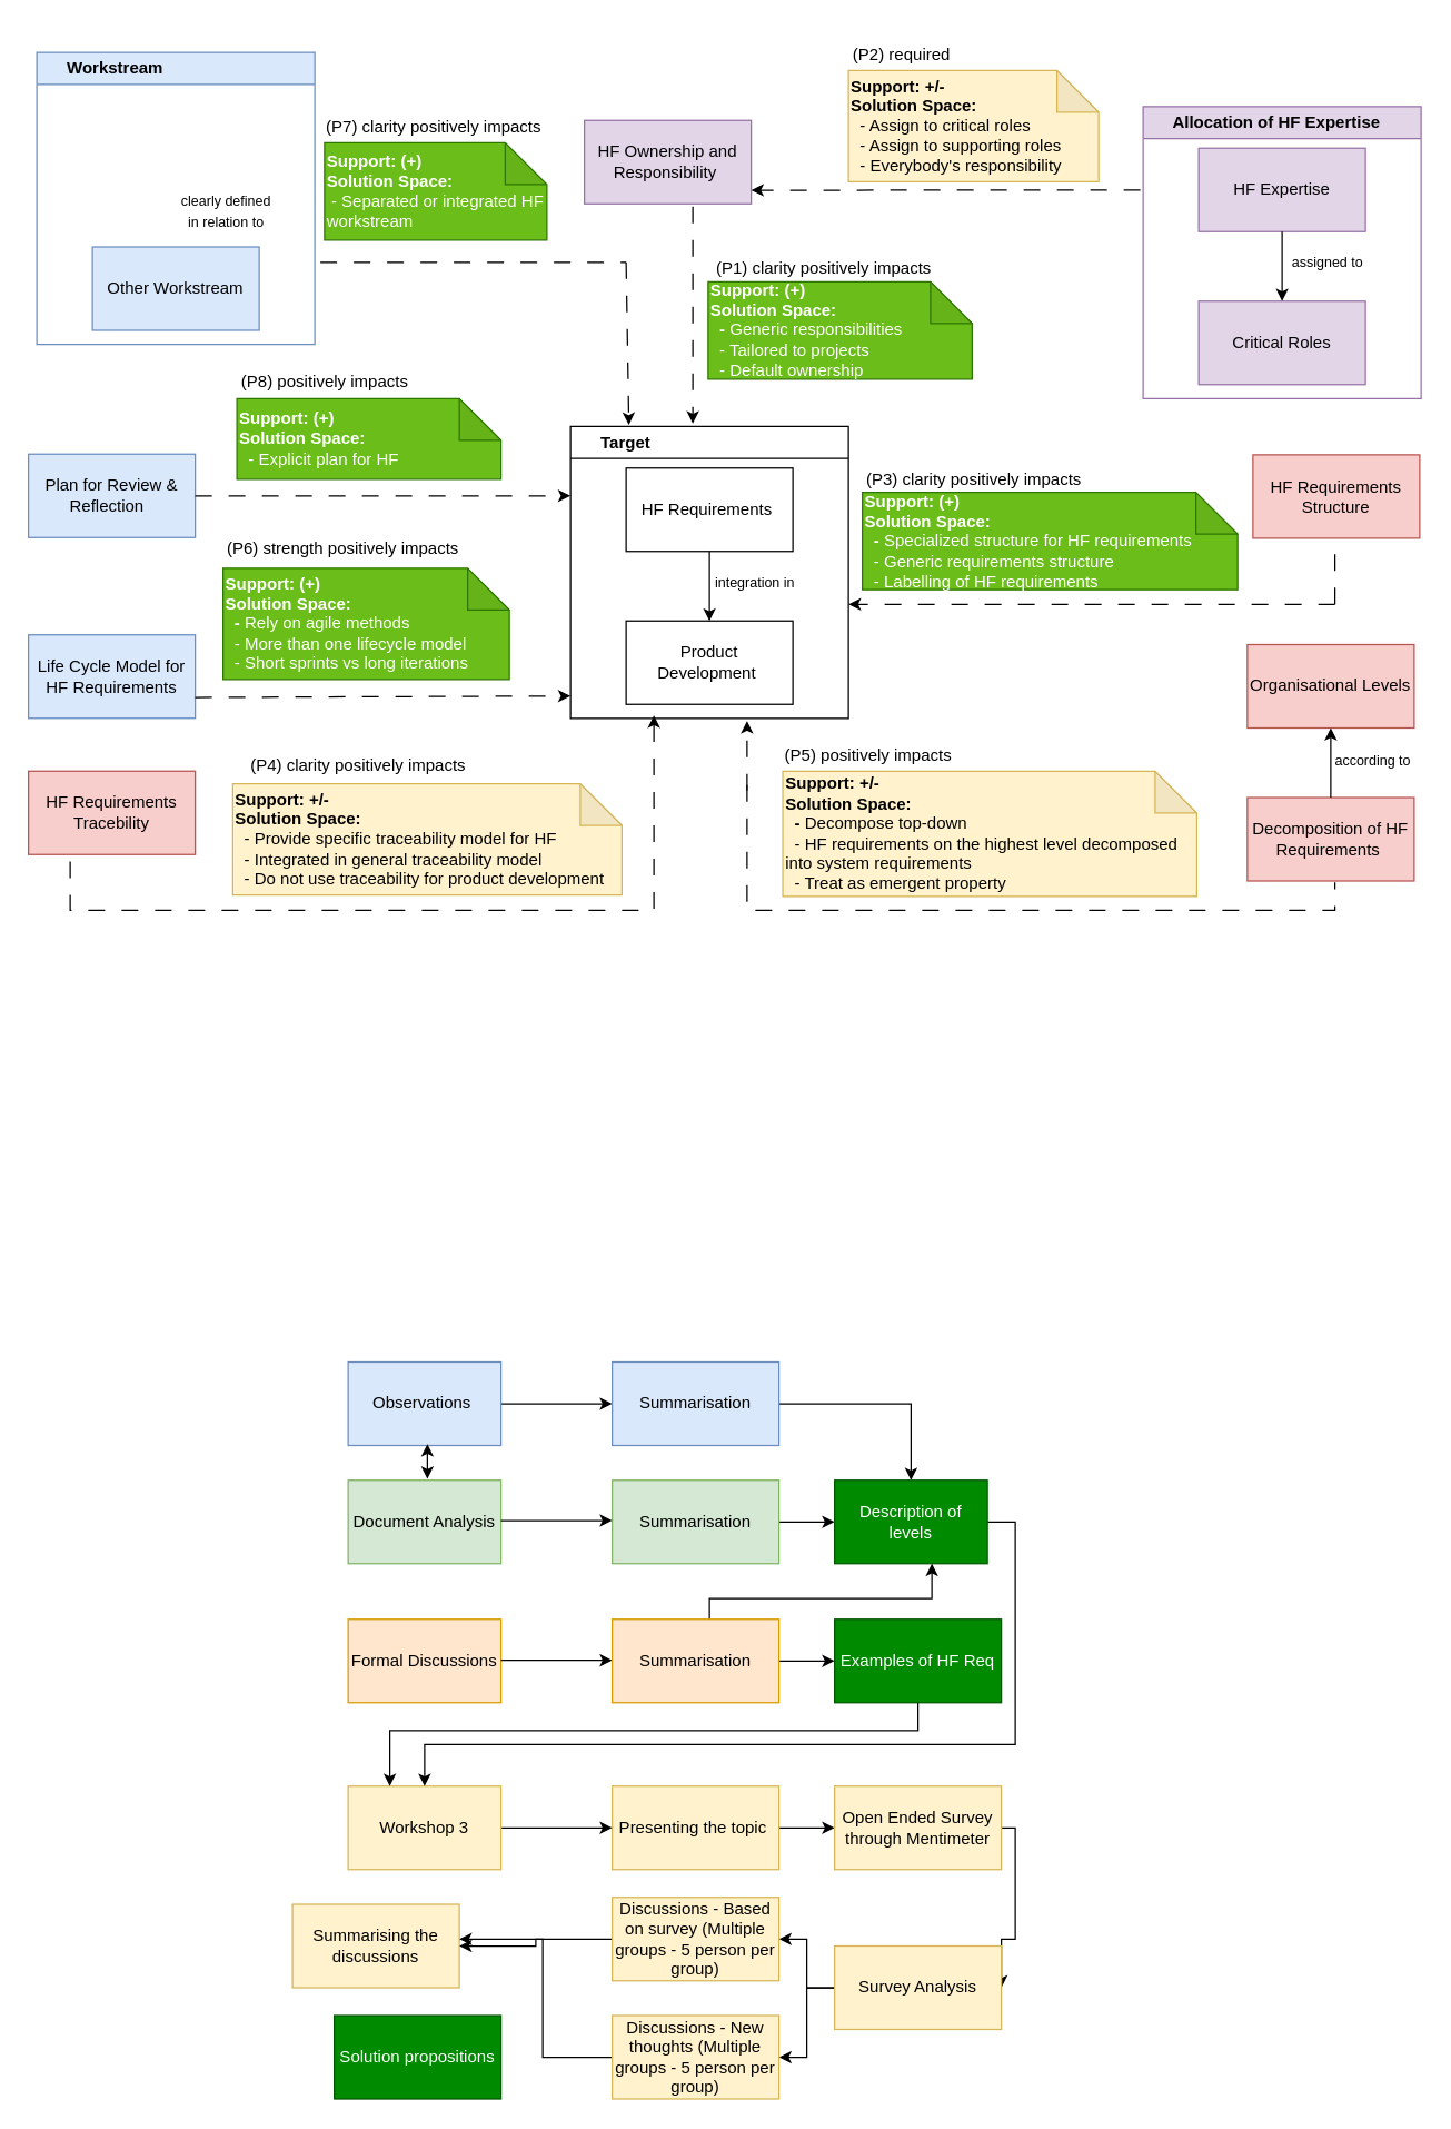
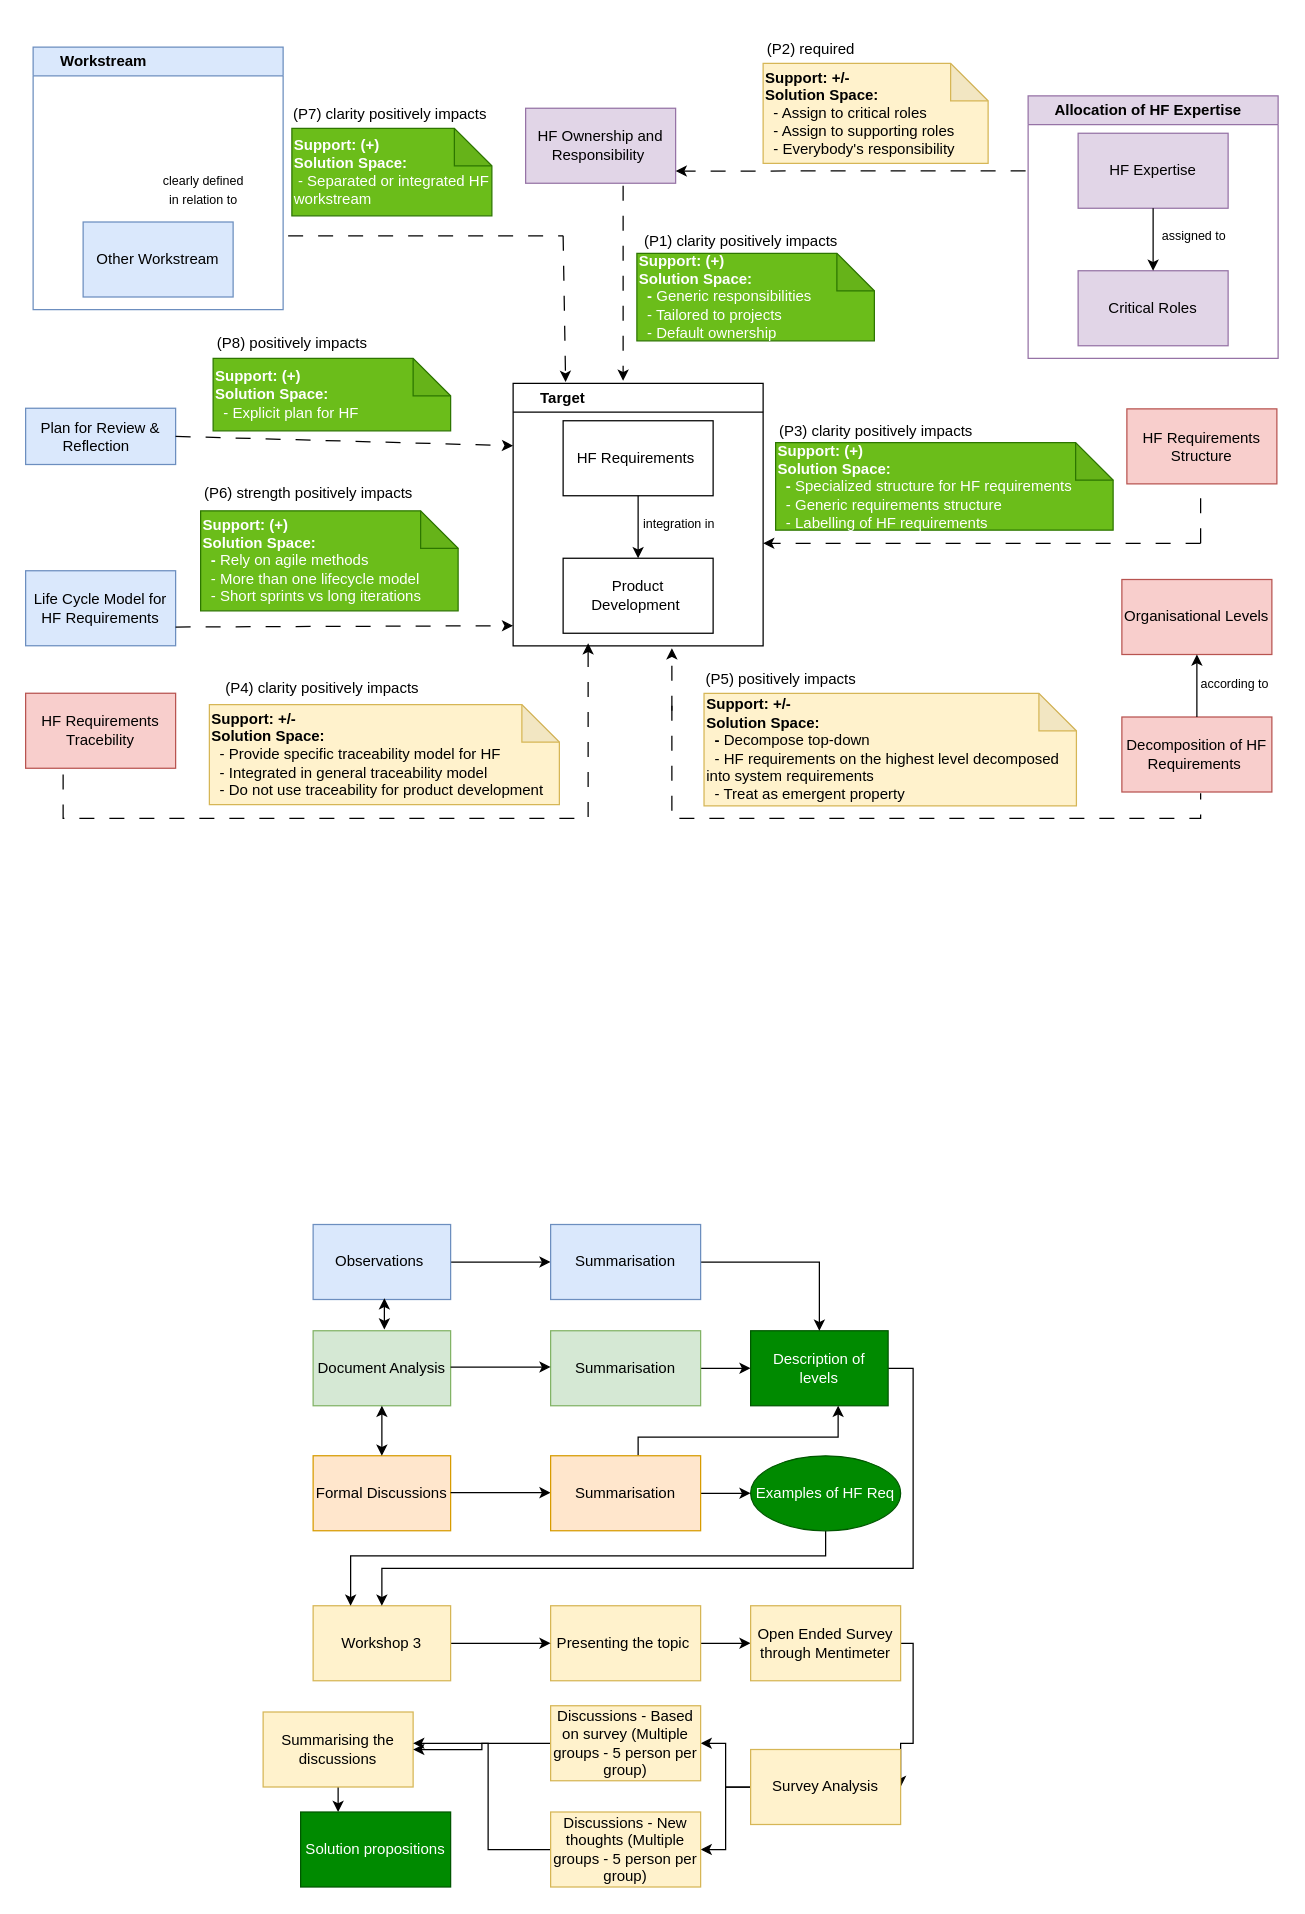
- <mxCell id="3" value="Plan for Review &amp;amp; Reflection &amp;nbsp;" style="rounded=0;whiteSpace=wrap;html=1;fillColor=#dae8fc;strokeColor=#6c8ebf;" vertex="1" parent="1"><mxGeometry x="20" y="326" width="120" height="60" as="geometry" /></mxCell>
+ <mxCell id="3" value="Plan for Review &amp;amp; Reflection &amp;nbsp;" style="rounded=0;whiteSpace=wrap;html=1;fillColor=#dae8fc;strokeColor=#6c8ebf;" vertex="1" parent="1"><mxGeometry x="20" y="326" width="120" height="45" as="geometry" /></mxCell>
+ <mxCell id="74" value="" style="endArrow=classic;startArrow=classic;html=1;rounded=0;entryX=0.5;entryY=1;entryDx=0;entryDy=0;" edge="1" parent="1" source="70" target="73"><mxGeometry width="50" height="50" relative="1" as="geometry"><mxPoint x="580" y="1324" as="sourcePoint" /><mxPoint x="630" y="1274" as="targetPoint" /></mxGeometry></mxCell>
- <mxCell id="72" value="Examples of HF Req" style="rounded=0;whiteSpace=wrap;html=1;fillColor=#008a00;strokeColor=#005700;fontColor=#ffffff;" vertex="1" parent="1"><mxGeometry x="600" y="1164" width="120" height="60" as="geometry" /></mxCell>
+ <mxCell id="72" value="Examples of HF Req" style="ellipse;whiteSpace=wrap;html=1;fillColor=#008a00;strokeColor=#005700;fontColor=#ffffff;" vertex="1" parent="1"><mxGeometry x="600" y="1164" width="120" height="60" as="geometry" /></mxCell>
+ <mxCell id="66" value="" style="edgeStyle=orthogonalEdgeStyle;rounded=0;orthogonalLoop=1;jettySize=auto;html=1;" edge="1" parent="1" source="67" target="93"><mxGeometry relative="1" as="geometry"><Array as="points"><mxPoint x="310" y="1450" /><mxPoint x="310" y="1450" /></Array></mxGeometry></mxCell>
